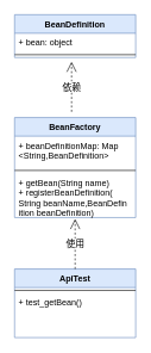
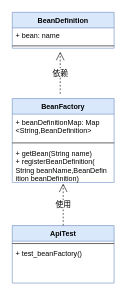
- <mxCell id="3" value="+ bean: object" style="text;strokeColor=none;fillColor=none;align=left;verticalAlign=top;spacingLeft=4;spacingRight=4;overflow=hidden;rotatable=0;points=[[0,0.5],[1,0.5]];portConstraint=eastwest;" vertex="1" parent="2"><mxGeometry y="26" width="170" height="26" as="geometry" /></mxCell>
+ <mxCell id="3" value="+ bean: name" style="text;strokeColor=none;fillColor=none;align=left;verticalAlign=top;spacingLeft=4;spacingRight=4;overflow=hidden;rotatable=0;points=[[0,0.5],[1,0.5]];portConstraint=eastwest;" vertex="1" parent="2"><mxGeometry y="26" width="170" height="26" as="geometry" /></mxCell>
- <mxCell id="12" value="+ test_getBean()" style="text;strokeColor=none;fillColor=none;align=left;verticalAlign=top;spacingLeft=4;spacingRight=4;overflow=hidden;rotatable=0;points=[[0,0.5],[1,0.5]];portConstraint=eastwest;" vertex="1" parent="10"><mxGeometry y="34" width="170" height="62" as="geometry" /></mxCell>
+ <mxCell id="12" value="+ test_beanFactory()" style="text;strokeColor=none;fillColor=none;align=left;verticalAlign=top;spacingLeft=4;spacingRight=4;overflow=hidden;rotatable=0;points=[[0,0.5],[1,0.5]];portConstraint=eastwest;" vertex="1" parent="10"><mxGeometry y="34" width="170" height="62" as="geometry" /></mxCell>
